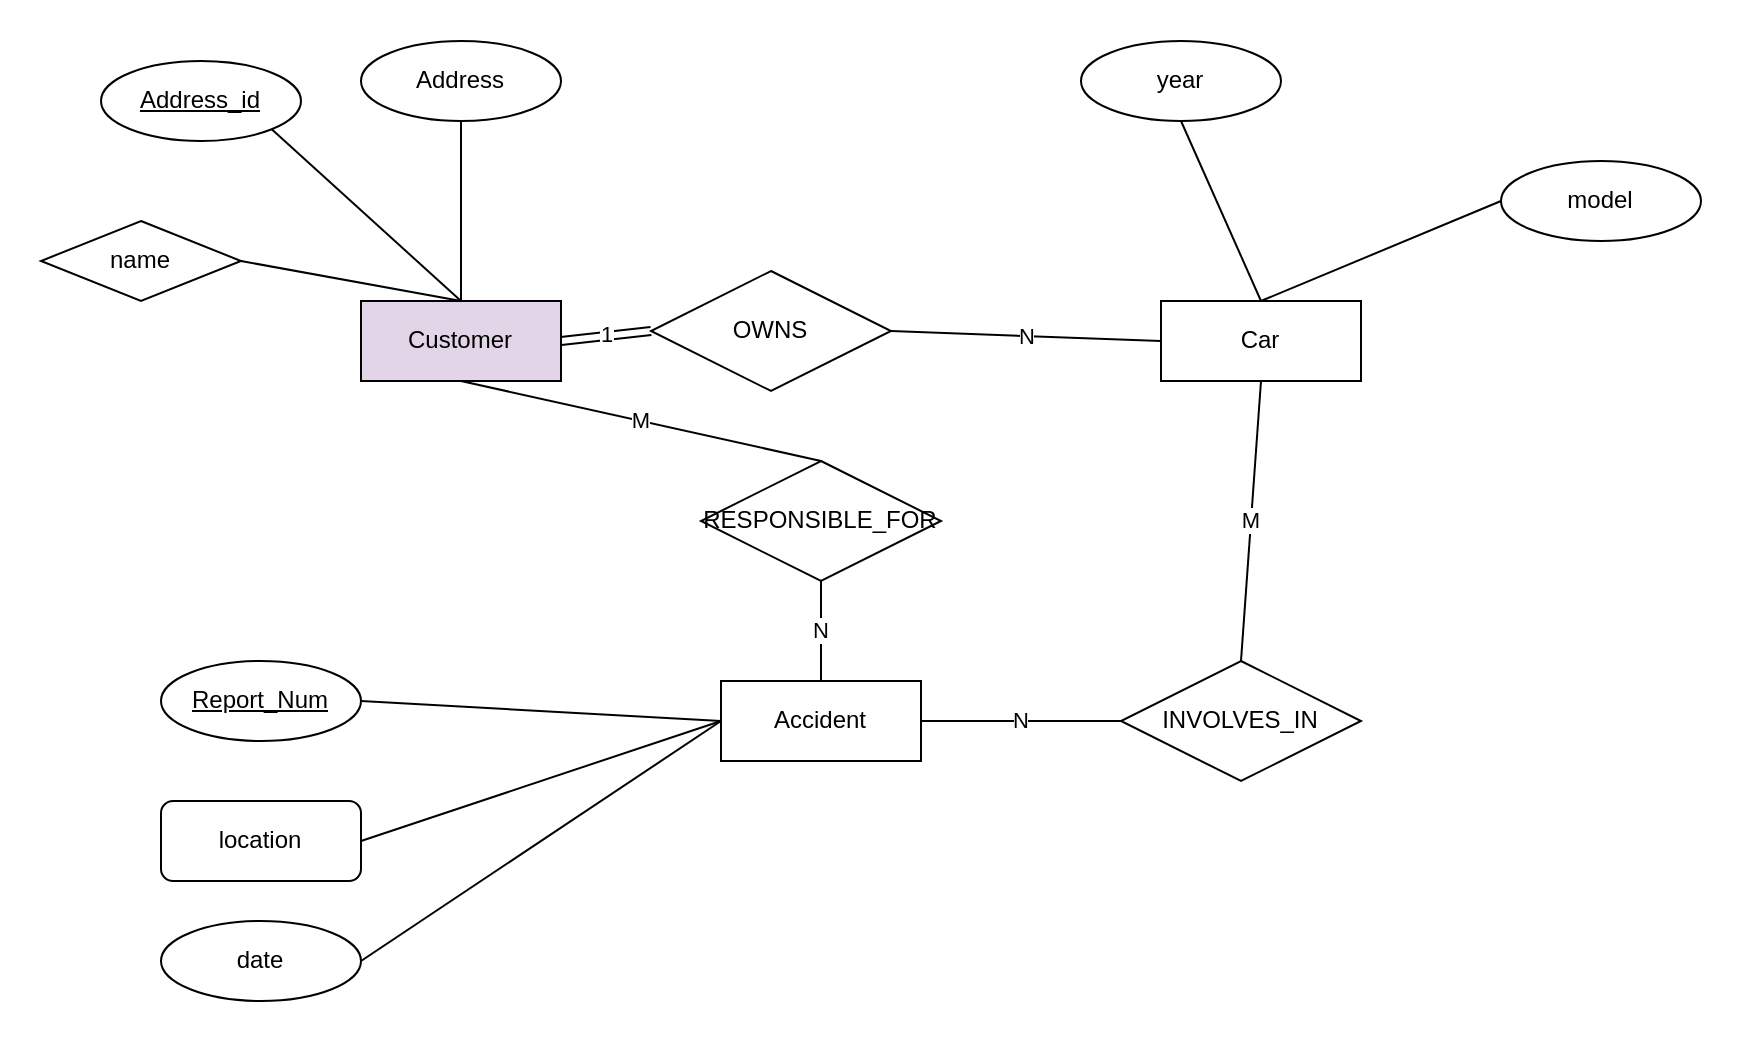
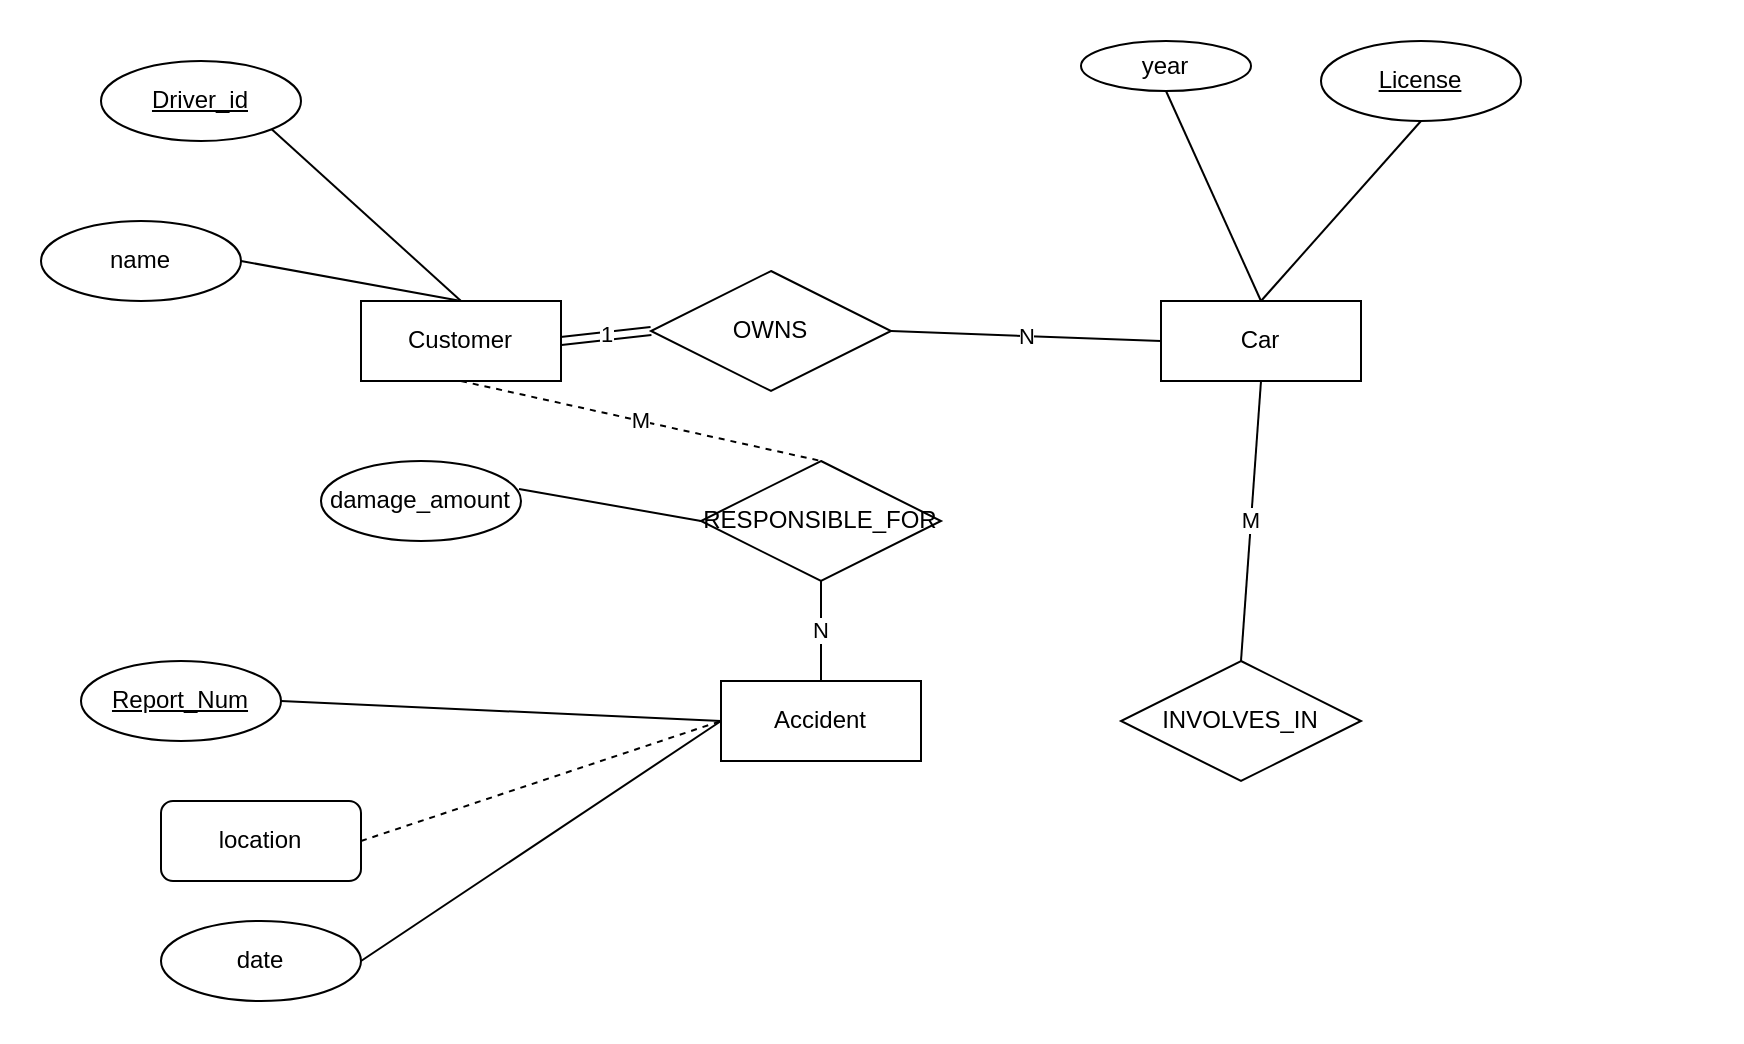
- <mxCell id="7" value="Address" style="ellipse;whiteSpace=wrap;html=1;align=center;" parent="1" vertex="1"><mxGeometry x="180" y="20" width="100" height="40" as="geometry" /></mxCell>
- <mxCell id="10" value="year" style="ellipse;whiteSpace=wrap;html=1;align=center;" parent="1" vertex="1"><mxGeometry x="540" y="20" width="100" height="40" as="geometry" /></mxCell>
+ <mxCell id="10" value="year" style="ellipse;whiteSpace=wrap;html=1;align=center;" parent="1" vertex="1"><mxGeometry x="540" y="20" width="85" height="25" as="geometry" /></mxCell>
+ <mxCell id="9" value="License" style="ellipse;whiteSpace=wrap;html=1;align=center;fontStyle=4;" parent="1" vertex="1"><mxGeometry x="660" y="20" width="100" height="40" as="geometry" /></mxCell>
- <mxCell id="5" value="Address_id" style="ellipse;whiteSpace=wrap;html=1;align=center;fontStyle=4;" parent="1" vertex="1"><mxGeometry x="50" y="30" width="100" height="40" as="geometry" /></mxCell>
+ <mxCell id="5" value="Driver_id" style="ellipse;whiteSpace=wrap;html=1;align=center;fontStyle=4;" parent="1" vertex="1"><mxGeometry x="50" y="30" width="100" height="40" as="geometry" /></mxCell>
- <mxCell id="11" value="model" style="ellipse;whiteSpace=wrap;html=1;align=center;" parent="1" vertex="1"><mxGeometry x="750" y="80" width="100" height="40" as="geometry" /></mxCell>
- <mxCell id="23" value="" style="endArrow=none;html=1;rounded=0;exitX=0.5;exitY=1;exitDx=0;exitDy=0;entryX=0.5;entryY=0;entryDx=0;entryDy=0;" parent="1" source="7" target="2" edge="1"><mxGeometry relative="1" as="geometry"><mxPoint x="330" y="260" as="sourcePoint" /><mxPoint x="490" y="260" as="targetPoint" /></mxGeometry></mxCell>
+ <mxCell id="29" value="" style="endArrow=none;html=1;rounded=0;entryX=0.5;entryY=1;entryDx=0;entryDy=0;exitX=0.5;exitY=0;exitDx=0;exitDy=0;" parent="1" source="3" target="9" edge="1"><mxGeometry relative="1" as="geometry"><mxPoint x="330" y="260" as="sourcePoint" /><mxPoint x="490" y="260" as="targetPoint" /></mxGeometry></mxCell>
- <mxCell id="30" value="" style="endArrow=none;html=1;rounded=0;entryX=0;entryY=0.5;entryDx=0;entryDy=0;exitX=0.5;exitY=0;exitDx=0;exitDy=0;" parent="1" source="3" target="11" edge="1"><mxGeometry relative="1" as="geometry"><mxPoint x="330" y="260" as="sourcePoint" /><mxPoint x="490" y="260" as="targetPoint" /></mxGeometry></mxCell>
- <mxCell id="6" value="name" style="rhombus;whiteSpace=wrap;html=1;align=center;" parent="1" vertex="1"><mxGeometry x="20" y="110" width="100" height="40" as="geometry" /></mxCell>
+ <mxCell id="6" value="name" style="ellipse;whiteSpace=wrap;html=1;align=center;" parent="1" vertex="1"><mxGeometry x="20" y="110" width="100" height="40" as="geometry" /></mxCell>
- <mxCell id="2" value="Customer" style="whiteSpace=wrap;html=1;align=center;fillColor=#e1d5e7;" parent="1" vertex="1"><mxGeometry x="180" y="150" width="100" height="40" as="geometry" /></mxCell>
+ <mxCell id="2" value="Customer" style="whiteSpace=wrap;html=1;align=center;" parent="1" vertex="1"><mxGeometry x="180" y="150" width="100" height="40" as="geometry" /></mxCell>
- <mxCell id="32" value="M" style="endArrow=none;html=1;rounded=0;exitX=0.5;exitY=1;exitDx=0;exitDy=0;entryX=0.5;entryY=0;entryDx=0;entryDy=0;" parent="1" source="2" target="31" edge="1"><mxGeometry relative="1" as="geometry"><mxPoint x="330" y="260" as="sourcePoint" /><mxPoint x="490" y="260" as="targetPoint" /></mxGeometry></mxCell>
+ <mxCell id="32" value="M" style="endArrow=none;html=1;rounded=0;exitX=0.5;exitY=1;exitDx=0;exitDy=0;entryX=0.5;entryY=0;entryDx=0;entryDy=0;dashed=1;" parent="1" source="2" target="31" edge="1"><mxGeometry relative="1" as="geometry"><mxPoint x="330" y="260" as="sourcePoint" /><mxPoint x="490" y="260" as="targetPoint" /></mxGeometry></mxCell>
+ <mxCell id="18" value="damage_amount" style="ellipse;whiteSpace=wrap;html=1;align=center;" parent="1" vertex="1"><mxGeometry x="160" y="230" width="100" height="40" as="geometry" /></mxCell>
+ <mxCell id="25" value="" style="endArrow=none;html=1;rounded=0;exitX=0.99;exitY=0.35;exitDx=0;exitDy=0;exitPerimeter=0;entryX=0;entryY=0.5;entryDx=0;entryDy=0;" parent="1" source="18" target="31" edge="1"><mxGeometry relative="1" as="geometry"><mxPoint x="330" y="260" as="sourcePoint" /><mxPoint x="360" y="360" as="targetPoint" /></mxGeometry></mxCell>
- <mxCell id="17" value="Report_Num" style="ellipse;whiteSpace=wrap;html=1;align=center;fontStyle=4;" parent="1" vertex="1"><mxGeometry x="80" y="330" width="100" height="40" as="geometry" /></mxCell>
+ <mxCell id="17" value="Report_Num" style="ellipse;whiteSpace=wrap;html=1;align=center;fontStyle=4;" parent="1" vertex="1"><mxGeometry x="40" y="330" width="100" height="40" as="geometry" /></mxCell>
- <mxCell id="16" value="N" style="endArrow=none;html=1;rounded=0;entryX=0;entryY=0.5;entryDx=0;entryDy=0;exitX=1;exitY=0.5;exitDx=0;exitDy=0;" parent="1" source="4" target="12" edge="1"><mxGeometry relative="1" as="geometry"><mxPoint x="410" y="250" as="sourcePoint" /><mxPoint x="570" y="250" as="targetPoint" /></mxGeometry></mxCell>
- <mxCell id="26" value="" style="endArrow=none;html=1;rounded=0;exitX=1;exitY=0.5;exitDx=0;exitDy=0;entryX=0;entryY=0.5;entryDx=0;entryDy=0;" parent="1" source="19" target="4" edge="1"><mxGeometry relative="1" as="geometry"><mxPoint x="330" y="260" as="sourcePoint" /><mxPoint x="490" y="260" as="targetPoint" /></mxGeometry></mxCell>
+ <mxCell id="26" value="" style="endArrow=none;html=1;rounded=0;exitX=1;exitY=0.5;exitDx=0;exitDy=0;entryX=0;entryY=0.5;entryDx=0;entryDy=0;dashed=1;" parent="1" source="19" target="4" edge="1"><mxGeometry relative="1" as="geometry"><mxPoint x="330" y="260" as="sourcePoint" /><mxPoint x="490" y="260" as="targetPoint" /></mxGeometry></mxCell>
